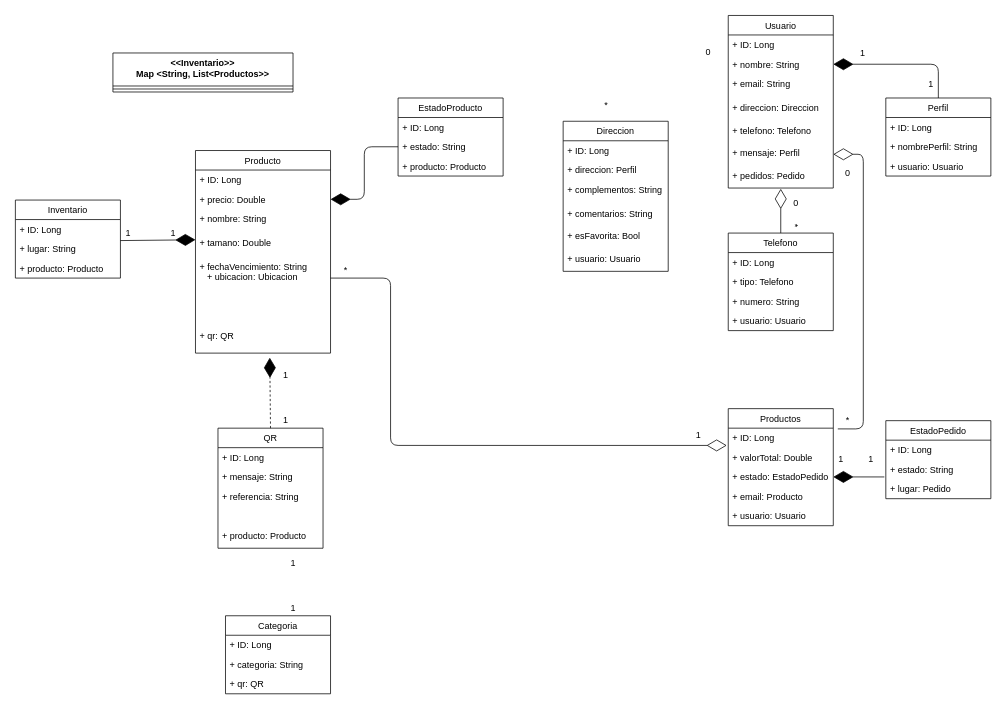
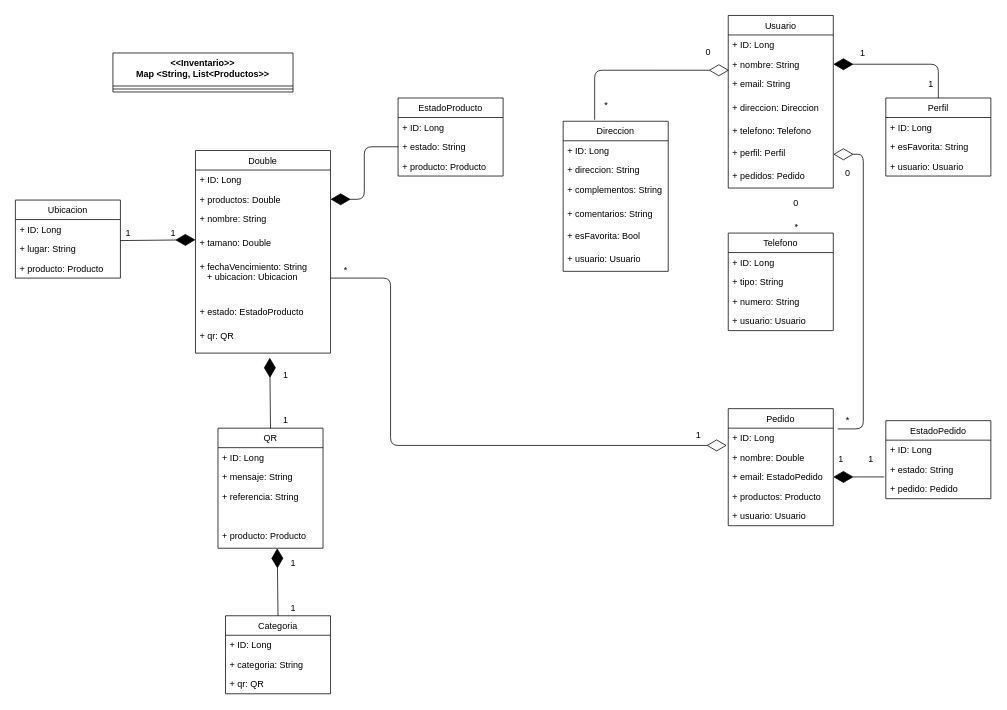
+ <mxCell id="87" value="" style="endArrow=diamondThin;endFill=0;endSize=24;html=1;shadow=0;strokeColor=#000000;entryX=0.007;entryY=-0.156;entryDx=0;entryDy=0;entryPerimeter=0;exitX=0.3;exitY=-0.01;exitDx=0;exitDy=0;exitPerimeter=0;edgeStyle=orthogonalEdgeStyle;" edge="1" parent="1" source="37" target="28"><mxGeometry width="160" relative="1" as="geometry"><mxPoint x="797" y="90" as="sourcePoint" /><mxPoint x="957" y="90" as="targetPoint" /></mxGeometry></mxCell>
- <mxCell id="58" value="+ nombrePerfil: String" style="text;strokeColor=none;fillColor=none;align=left;verticalAlign=top;spacingLeft=4;spacingRight=4;overflow=hidden;rotatable=0;points=[[0,0.5],[1,0.5]];portConstraint=eastwest;" vertex="1" parent="56"><mxGeometry y="52" width="140" height="26" as="geometry" /></mxCell>
+ <mxCell id="58" value="+ esFavorita: String" style="text;strokeColor=none;fillColor=none;align=left;verticalAlign=top;spacingLeft=4;spacingRight=4;overflow=hidden;rotatable=0;points=[[0,0.5],[1,0.5]];portConstraint=eastwest;" vertex="1" parent="56"><mxGeometry y="52" width="140" height="26" as="geometry" /></mxCell>
- <mxCell id="31" value="+ mensaje: Perfil" style="text;strokeColor=none;fillColor=none;align=left;verticalAlign=top;spacingLeft=4;spacingRight=4;overflow=hidden;rotatable=0;points=[[0,0.5],[1,0.5]];portConstraint=eastwest;" vertex="1" parent="25"><mxGeometry y="170" width="140" height="30" as="geometry" /></mxCell>
+ <mxCell id="31" value="+ perfil: Perfil" style="text;strokeColor=none;fillColor=none;align=left;verticalAlign=top;spacingLeft=4;spacingRight=4;overflow=hidden;rotatable=0;points=[[0,0.5],[1,0.5]];portConstraint=eastwest;" vertex="1" parent="25"><mxGeometry y="170" width="140" height="30" as="geometry" /></mxCell>
- <mxCell id="2" value="Producto" style="swimlane;fontStyle=0;childLayout=stackLayout;horizontal=1;startSize=26;fillColor=none;horizontalStack=0;resizeParent=1;resizeParentMax=0;resizeLast=0;collapsible=1;marginBottom=0;" vertex="1" parent="1"><mxGeometry x="260" y="200" width="180" height="270" as="geometry" /></mxCell>
+ <mxCell id="2" value="Double" style="swimlane;fontStyle=0;childLayout=stackLayout;horizontal=1;startSize=26;fillColor=none;horizontalStack=0;resizeParent=1;resizeParentMax=0;resizeLast=0;collapsible=1;marginBottom=0;" vertex="1" parent="1"><mxGeometry x="260" y="200" width="180" height="270" as="geometry" /></mxCell>
- <mxCell id="39" value="+ direccion: Perfil" style="text;strokeColor=none;fillColor=none;align=left;verticalAlign=top;spacingLeft=4;spacingRight=4;overflow=hidden;rotatable=0;points=[[0,0.5],[1,0.5]];portConstraint=eastwest;" vertex="1" parent="37"><mxGeometry y="52" width="140" height="26" as="geometry" /></mxCell>
+ <mxCell id="39" value="+ direccion: String" style="text;strokeColor=none;fillColor=none;align=left;verticalAlign=top;spacingLeft=4;spacingRight=4;overflow=hidden;rotatable=0;points=[[0,0.5],[1,0.5]];portConstraint=eastwest;" vertex="1" parent="37"><mxGeometry y="52" width="140" height="26" as="geometry" /></mxCell>
- <mxCell id="4" value="+ precio: Double" style="text;strokeColor=none;fillColor=none;align=left;verticalAlign=top;spacingLeft=4;spacingRight=4;overflow=hidden;rotatable=0;points=[[0,0.5],[1,0.5]];portConstraint=eastwest;" vertex="1" parent="2"><mxGeometry y="52" width="180" height="26" as="geometry" /></mxCell>
+ <mxCell id="4" value="+ productos: Double" style="text;strokeColor=none;fillColor=none;align=left;verticalAlign=top;spacingLeft=4;spacingRight=4;overflow=hidden;rotatable=0;points=[[0,0.5],[1,0.5]];portConstraint=eastwest;" vertex="1" parent="2"><mxGeometry y="52" width="180" height="26" as="geometry" /></mxCell>
- <mxCell id="14" value="Inventario" style="swimlane;fontStyle=0;childLayout=stackLayout;horizontal=1;startSize=26;fillColor=none;horizontalStack=0;resizeParent=1;resizeParentMax=0;resizeLast=0;collapsible=1;marginBottom=0;" vertex="1" parent="1"><mxGeometry x="20" y="266" width="140" height="104" as="geometry" /></mxCell>
+ <mxCell id="14" value="Ubicacion" style="swimlane;fontStyle=0;childLayout=stackLayout;horizontal=1;startSize=26;fillColor=none;horizontalStack=0;resizeParent=1;resizeParentMax=0;resizeLast=0;collapsible=1;marginBottom=0;" vertex="1" parent="1"><mxGeometry x="20" y="266" width="140" height="104" as="geometry" /></mxCell>
- <mxCell id="79" value="" style="endArrow=diamondThin;endFill=0;endSize=24;html=1;shadow=0;strokeColor=#000000;exitX=0.5;exitY=0;exitDx=0;exitDy=0;entryX=0.5;entryY=1.033;entryDx=0;entryDy=0;entryPerimeter=0;" edge="1" parent="1" source="80" target="32"><mxGeometry width="160" relative="1" as="geometry"><mxPoint x="960" y="270" as="sourcePoint" /><mxPoint x="1120" y="270" as="targetPoint" /></mxGeometry></mxCell>
- <mxCell id="82" value="+ tipo: Telefono" style="text;strokeColor=none;fillColor=none;align=left;verticalAlign=top;spacingLeft=4;spacingRight=4;overflow=hidden;rotatable=0;points=[[0,0.5],[1,0.5]];portConstraint=eastwest;" vertex="1" parent="80"><mxGeometry y="52" width="140" height="26" as="geometry" /></mxCell>
+ <mxCell id="82" value="+ tipo: String" style="text;strokeColor=none;fillColor=none;align=left;verticalAlign=top;spacingLeft=4;spacingRight=4;overflow=hidden;rotatable=0;points=[[0,0.5],[1,0.5]];portConstraint=eastwest;" vertex="1" parent="80"><mxGeometry y="52" width="140" height="26" as="geometry" /></mxCell>
+ <mxCell id="11" value="+ estado: EstadoProducto" style="text;strokeColor=none;fillColor=none;align=left;verticalAlign=top;spacingLeft=4;spacingRight=4;overflow=hidden;rotatable=0;points=[[0,0.5],[1,0.5]];portConstraint=eastwest;" vertex="1" parent="1"><mxGeometry x="260" y="402" width="180" height="32" as="geometry" /></mxCell>
- <mxCell id="45" value="" style="endArrow=diamondThin;endFill=1;endSize=24;html=1;exitX=0.5;exitY=0;exitDx=0;exitDy=0;entryX=0.55;entryY=1.047;entryDx=0;entryDy=0;entryPerimeter=0;dashed=1;" edge="1" parent="1" source="33" target="8"><mxGeometry width="160" relative="1" as="geometry"><mxPoint x="384" y="540" as="sourcePoint" /><mxPoint x="380" y="490" as="targetPoint" /></mxGeometry></mxCell>
+ <mxCell id="45" value="" style="endArrow=diamondThin;endFill=1;endSize=24;html=1;exitX=0.5;exitY=0;exitDx=0;exitDy=0;entryX=0.55;entryY=1.047;entryDx=0;entryDy=0;entryPerimeter=0;" edge="1" parent="1" source="33" target="8"><mxGeometry width="160" relative="1" as="geometry"><mxPoint x="384" y="540" as="sourcePoint" /><mxPoint x="380" y="490" as="targetPoint" /></mxGeometry></mxCell>
- <mxCell id="60" value="Productos" style="swimlane;fontStyle=0;childLayout=stackLayout;horizontal=1;startSize=26;fillColor=none;horizontalStack=0;resizeParent=1;resizeParentMax=0;resizeLast=0;collapsible=1;marginBottom=0;" vertex="1" parent="1"><mxGeometry x="970" y="544" width="140" height="156" as="geometry" /></mxCell>
+ <mxCell id="60" value="Pedido" style="swimlane;fontStyle=0;childLayout=stackLayout;horizontal=1;startSize=26;fillColor=none;horizontalStack=0;resizeParent=1;resizeParentMax=0;resizeLast=0;collapsible=1;marginBottom=0;" vertex="1" parent="1"><mxGeometry x="970" y="544" width="140" height="156" as="geometry" /></mxCell>
- <mxCell id="62" value="+ valorTotal: Double" style="text;strokeColor=none;fillColor=none;align=left;verticalAlign=top;spacingLeft=4;spacingRight=4;overflow=hidden;rotatable=0;points=[[0,0.5],[1,0.5]];portConstraint=eastwest;" vertex="1" parent="60"><mxGeometry y="52" width="140" height="26" as="geometry" /></mxCell>
+ <mxCell id="62" value="+ nombre: Double" style="text;strokeColor=none;fillColor=none;align=left;verticalAlign=top;spacingLeft=4;spacingRight=4;overflow=hidden;rotatable=0;points=[[0,0.5],[1,0.5]];portConstraint=eastwest;" vertex="1" parent="60"><mxGeometry y="52" width="140" height="26" as="geometry" /></mxCell>
- <mxCell id="63" value="+ estado: EstadoPedido" style="text;strokeColor=none;fillColor=none;align=left;verticalAlign=top;spacingLeft=4;spacingRight=4;overflow=hidden;rotatable=0;points=[[0,0.5],[1,0.5]];portConstraint=eastwest;" vertex="1" parent="60"><mxGeometry y="78" width="140" height="26" as="geometry" /></mxCell>
+ <mxCell id="63" value="+ email: EstadoPedido" style="text;strokeColor=none;fillColor=none;align=left;verticalAlign=top;spacingLeft=4;spacingRight=4;overflow=hidden;rotatable=0;points=[[0,0.5],[1,0.5]];portConstraint=eastwest;" vertex="1" parent="60"><mxGeometry y="78" width="140" height="26" as="geometry" /></mxCell>
- <mxCell id="69" value="+ lugar: Pedido" style="text;strokeColor=none;fillColor=none;align=left;verticalAlign=top;spacingLeft=4;spacingRight=4;overflow=hidden;rotatable=0;points=[[0,0.5],[1,0.5]];portConstraint=eastwest;" vertex="1" parent="66"><mxGeometry y="78" width="140" height="26" as="geometry" /></mxCell>
+ <mxCell id="69" value="+ pedido: Pedido" style="text;strokeColor=none;fillColor=none;align=left;verticalAlign=top;spacingLeft=4;spacingRight=4;overflow=hidden;rotatable=0;points=[[0,0.5],[1,0.5]];portConstraint=eastwest;" vertex="1" parent="66"><mxGeometry y="78" width="140" height="26" as="geometry" /></mxCell>
- <mxCell id="64" value="+ email: Producto" style="text;strokeColor=none;fillColor=none;align=left;verticalAlign=top;spacingLeft=4;spacingRight=4;overflow=hidden;rotatable=0;points=[[0,0.5],[1,0.5]];portConstraint=eastwest;" vertex="1" parent="60"><mxGeometry y="104" width="140" height="26" as="geometry" /></mxCell>
+ <mxCell id="64" value="+ productos: Producto" style="text;strokeColor=none;fillColor=none;align=left;verticalAlign=top;spacingLeft=4;spacingRight=4;overflow=hidden;rotatable=0;points=[[0,0.5],[1,0.5]];portConstraint=eastwest;" vertex="1" parent="60"><mxGeometry y="104" width="140" height="26" as="geometry" /></mxCell>
+ <mxCell id="52" value="" style="endArrow=diamondThin;endFill=1;endSize=24;html=1;entryX=0.564;entryY=1;entryDx=0;entryDy=0;entryPerimeter=0;exitX=0.5;exitY=0;exitDx=0;exitDy=0;" edge="1" parent="1" source="48" target="36"><mxGeometry width="160" relative="1" as="geometry"><mxPoint x="384" y="790" as="sourcePoint" /><mxPoint x="544" y="790" as="targetPoint" /></mxGeometry></mxCell>
